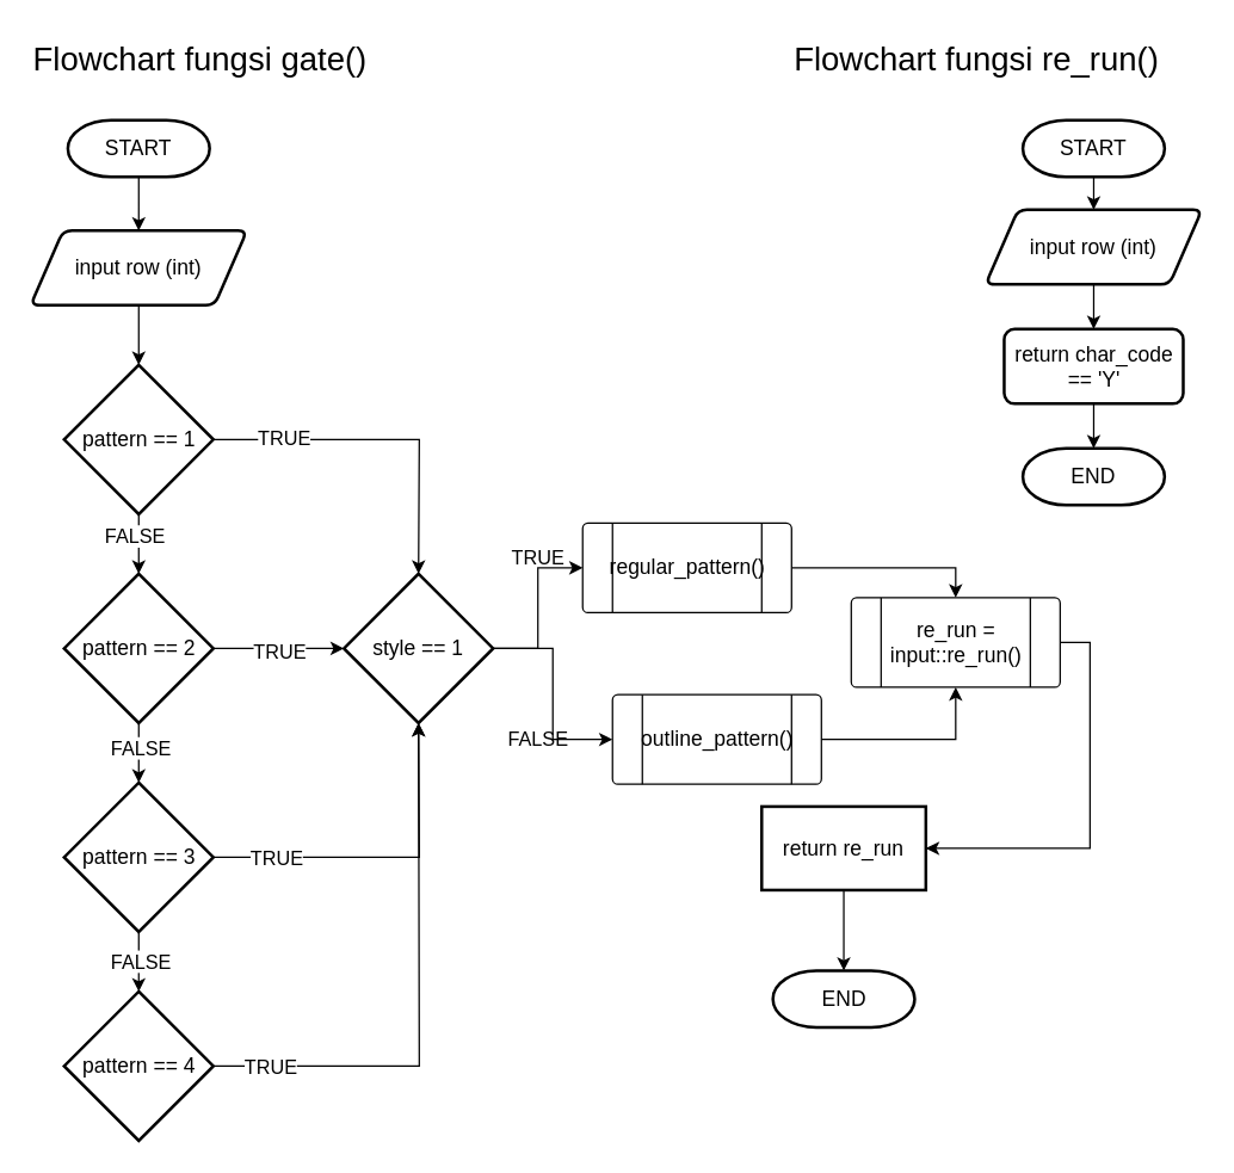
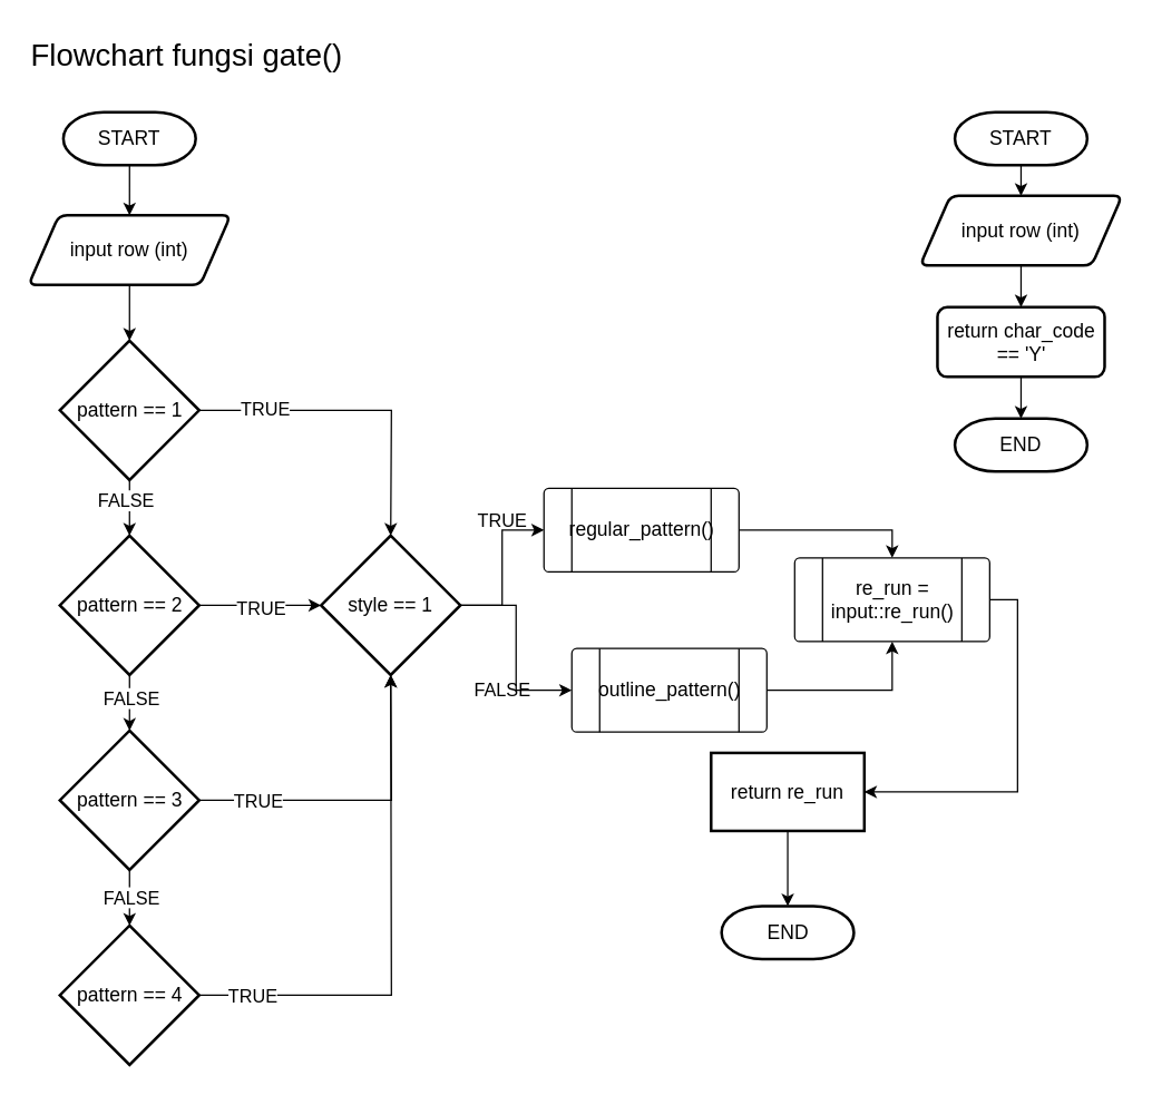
- <mxCell id="46" value="&lt;font style=&quot;font-size: 22px;&quot;&gt;Flowchart fungsi re_run()&lt;/font&gt;" style="text;html=1;align=left;verticalAlign=middle;resizable=0;points=[];autosize=1;strokeColor=none;fillColor=none;" vertex="1" parent="1"><mxGeometry x="530" y="20" width="270" height="40" as="geometry" /></mxCell>
